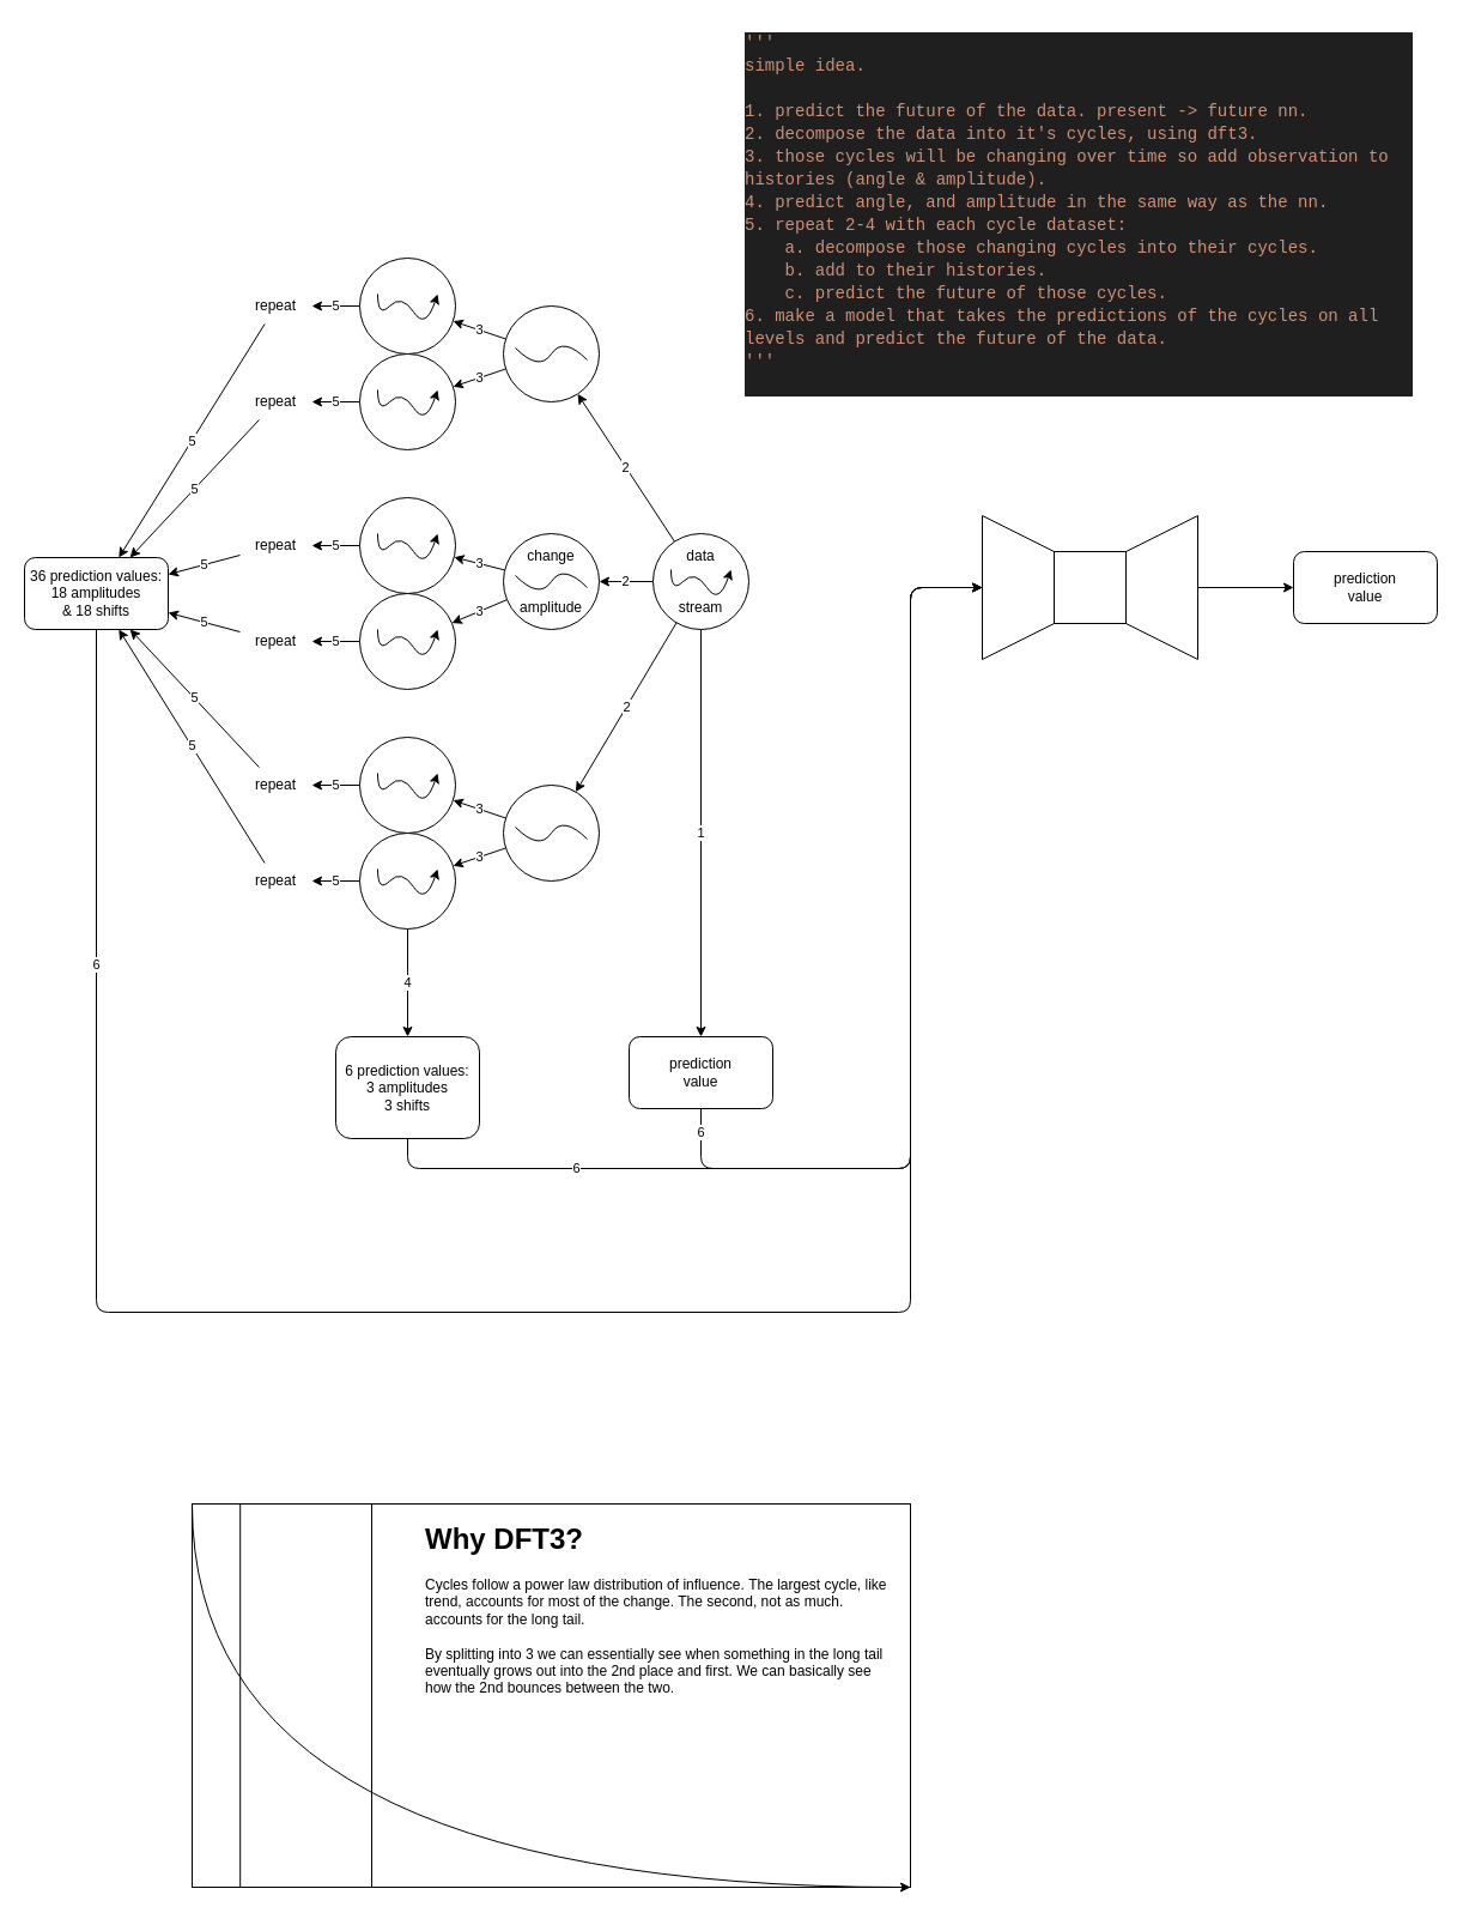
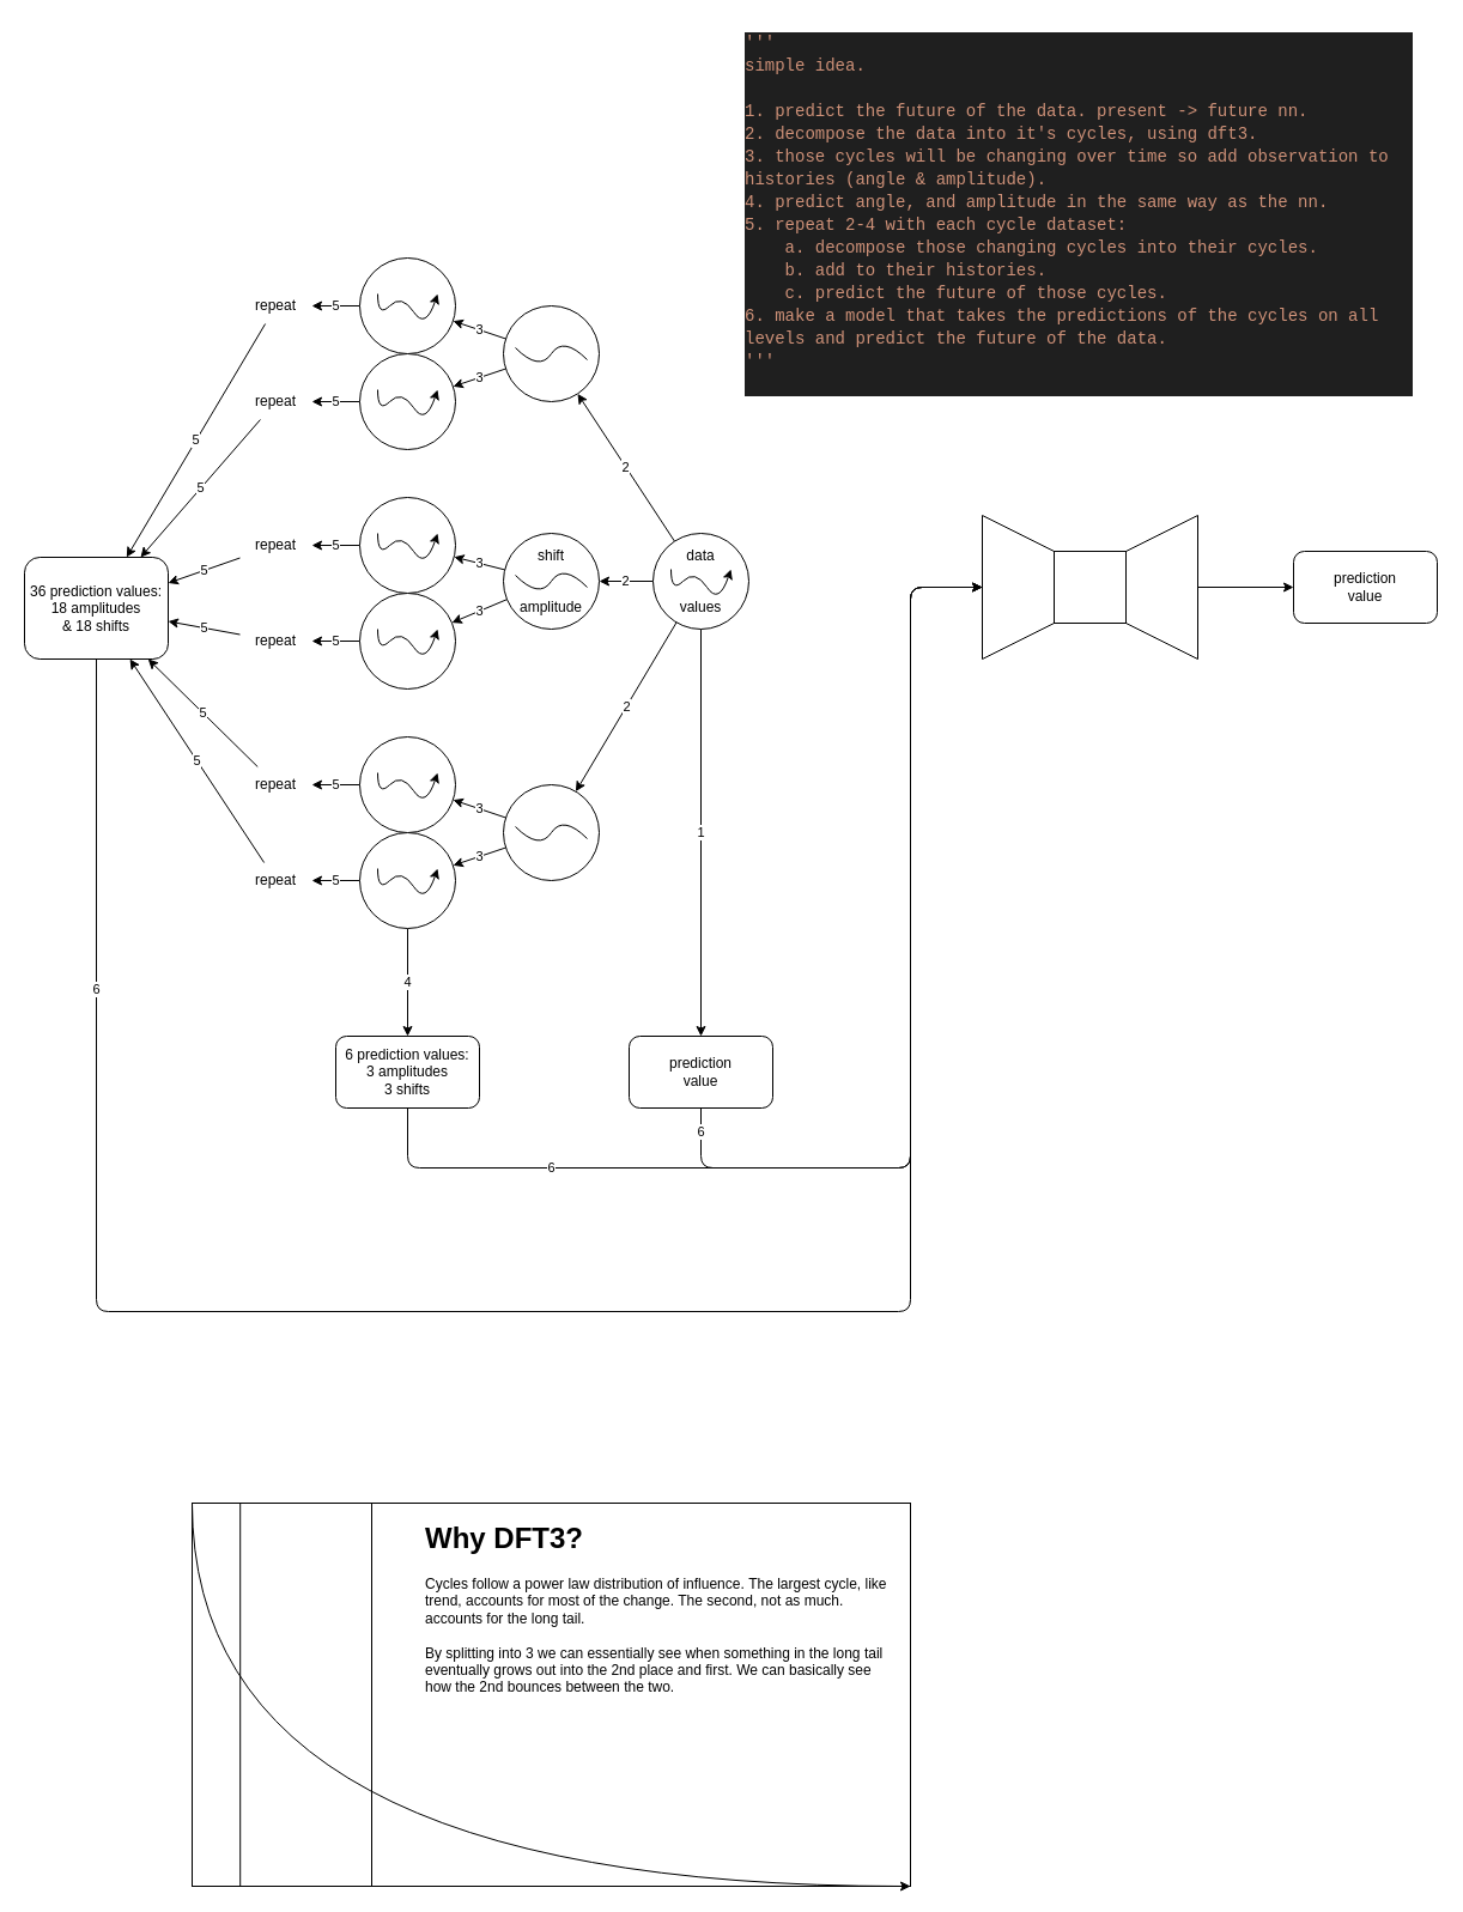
- <mxCell id="35" value="change&lt;br&gt;&lt;br&gt;&lt;br&gt;amplitude" style="ellipse;whiteSpace=wrap;html=1;aspect=fixed;" vertex="1" parent="1"><mxGeometry x="420" y="445" width="80" height="80" as="geometry" /></mxCell>
+ <mxCell id="35" value="shift&lt;br&gt;&lt;br&gt;&lt;br&gt;amplitude" style="ellipse;whiteSpace=wrap;html=1;aspect=fixed;" vertex="1" parent="1"><mxGeometry x="420" y="445" width="80" height="80" as="geometry" /></mxCell>
- <mxCell id="6" value="data&lt;br&gt;&lt;br&gt;&lt;br&gt;stream" style="ellipse;whiteSpace=wrap;html=1;aspect=fixed;" vertex="1" parent="1"><mxGeometry x="545" y="445" width="80" height="80" as="geometry" /></mxCell>
+ <mxCell id="6" value="data&lt;br&gt;&lt;br&gt;&lt;br&gt;values" style="ellipse;whiteSpace=wrap;html=1;aspect=fixed;" vertex="1" parent="1"><mxGeometry x="545" y="445" width="80" height="80" as="geometry" /></mxCell>
- <mxCell id="56" value="36 prediction values:&lt;br&gt;18 amplitudes&lt;br&gt;&amp;amp; 18 shifts" style="rounded=1;whiteSpace=wrap;html=1;" vertex="1" parent="1"><mxGeometry x="20" y="465" width="120" height="60" as="geometry" /></mxCell>
+ <mxCell id="56" value="36 prediction values:&lt;br&gt;18 amplitudes&lt;br&gt;&amp;amp; 18 shifts" style="rounded=1;whiteSpace=wrap;html=1;" vertex="1" parent="1"><mxGeometry x="20" y="465" width="120" height="85" as="geometry" /></mxCell>
- <mxCell id="54" value="6 prediction values:&lt;br&gt;3 amplitudes&lt;br&gt;3 shifts" style="rounded=1;whiteSpace=wrap;html=1;" vertex="1" parent="1"><mxGeometry x="280" y="865" width="120" height="85" as="geometry" /></mxCell>
+ <mxCell id="54" value="6 prediction values:&lt;br&gt;3 amplitudes&lt;br&gt;3 shifts" style="rounded=1;whiteSpace=wrap;html=1;" vertex="1" parent="1"><mxGeometry x="280" y="865" width="120" height="60" as="geometry" /></mxCell>
